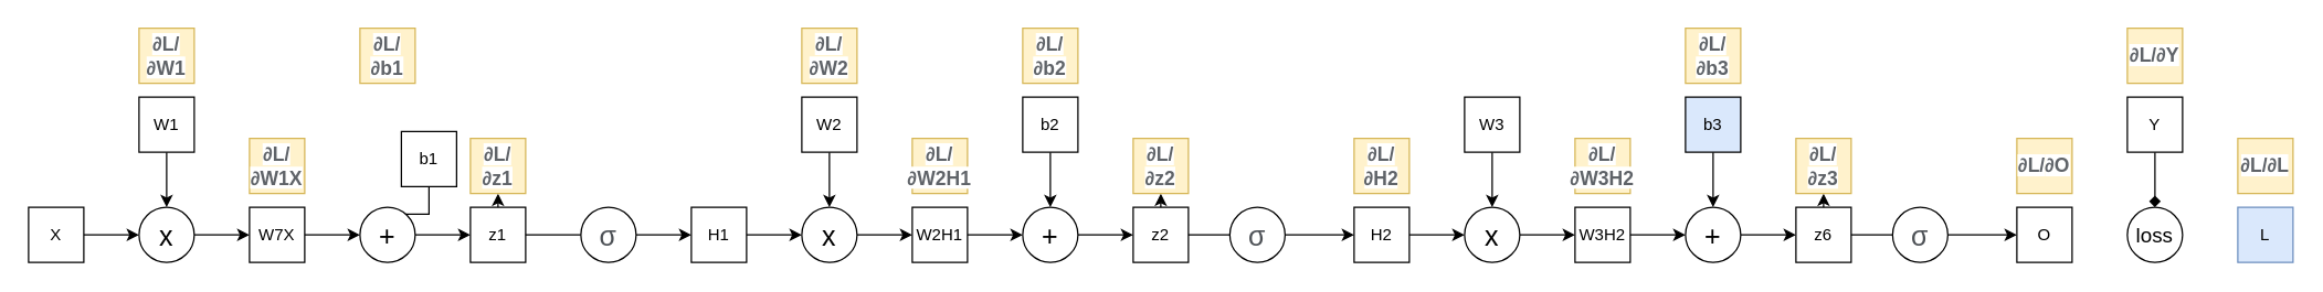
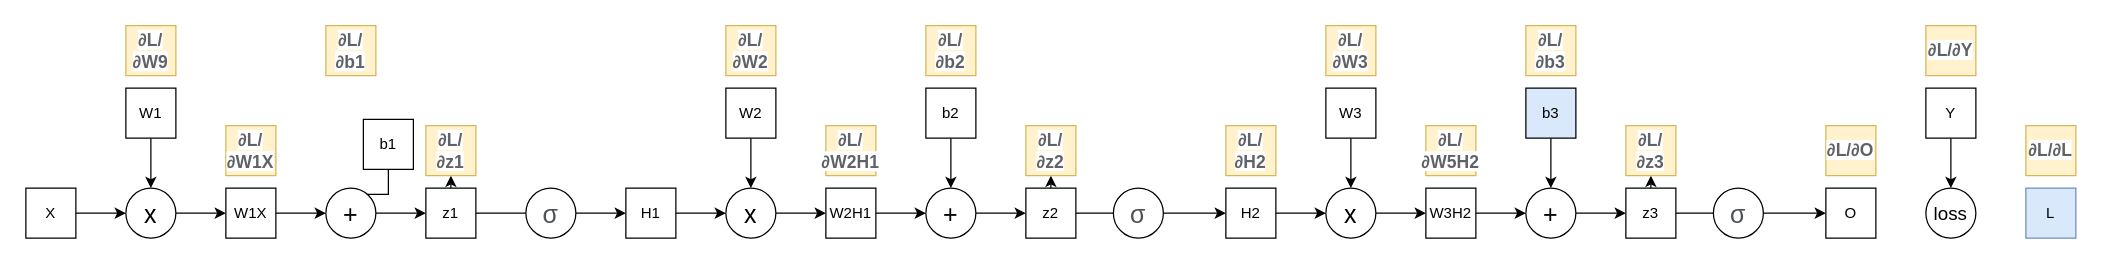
- <mxCell id="14" value="&lt;span style=&quot;font-weight: bold; color: rgb(95, 99, 104); font-family: &amp;quot;Apple SD Gothic Neo&amp;quot;, arial, sans-serif; font-size: 14px; text-align: left; background-color: rgb(255, 255, 255);&quot;&gt;∂L/&lt;/span&gt;&lt;span style=&quot;font-weight: bold; color: rgb(95, 99, 104); font-family: &amp;quot;Apple SD Gothic Neo&amp;quot;, arial, sans-serif; font-size: 14px; text-align: left; background-color: rgb(255, 255, 255);&quot;&gt;∂W1&lt;/span&gt;" style="whiteSpace=wrap;html=1;aspect=fixed;fillColor=#fff2cc;strokeColor=#d6b656;" parent="1" vertex="1"><mxGeometry x="100" y="20" width="40" height="40" as="geometry" /></mxCell>
+ <mxCell id="14" value="&lt;span style=&quot;font-weight: bold; color: rgb(95, 99, 104); font-family: &amp;quot;Apple SD Gothic Neo&amp;quot;, arial, sans-serif; font-size: 14px; text-align: left; background-color: rgb(255, 255, 255);&quot;&gt;∂L/&lt;/span&gt;&lt;span style=&quot;font-weight: bold; color: rgb(95, 99, 104); font-family: &amp;quot;Apple SD Gothic Neo&amp;quot;, arial, sans-serif; font-size: 14px; text-align: left; background-color: rgb(255, 255, 255);&quot;&gt;∂W9&lt;/span&gt;" style="whiteSpace=wrap;html=1;aspect=fixed;fillColor=#fff2cc;strokeColor=#d6b656;" parent="1" vertex="1"><mxGeometry x="100" y="20" width="40" height="40" as="geometry" /></mxCell>
+ <mxCell id="60" value="&lt;span style=&quot;font-weight: bold; color: rgb(95, 99, 104); font-family: &amp;quot;Apple SD Gothic Neo&amp;quot;, arial, sans-serif; font-size: 14px; text-align: left; background-color: rgb(255, 255, 255);&quot;&gt;∂L/&lt;/span&gt;&lt;span style=&quot;font-weight: bold; color: rgb(95, 99, 104); font-family: &amp;quot;Apple SD Gothic Neo&amp;quot;, arial, sans-serif; font-size: 14px; text-align: left; background-color: rgb(255, 255, 255);&quot;&gt;∂W3&lt;/span&gt;" style="whiteSpace=wrap;html=1;aspect=fixed;fillColor=#fff2cc;strokeColor=#d6b656;" vertex="1" parent="1"><mxGeometry x="1060" y="20" width="40" height="40" as="geometry" /></mxCell>
- <mxCell id="68" value="&lt;span style=&quot;font-weight: bold; color: rgb(95, 99, 104); font-family: &amp;quot;Apple SD Gothic Neo&amp;quot;, arial, sans-serif; font-size: 14px; text-align: left; background-color: rgb(255, 255, 255);&quot;&gt;∂L/&lt;/span&gt;&lt;span style=&quot;font-weight: bold; color: rgb(95, 99, 104); font-family: &amp;quot;Apple SD Gothic Neo&amp;quot;, arial, sans-serif; font-size: 14px; text-align: left; background-color: rgb(255, 255, 255);&quot;&gt;∂W3H2&lt;/span&gt;" style="whiteSpace=wrap;html=1;aspect=fixed;fillColor=#fff2cc;strokeColor=#d6b656;" vertex="1" parent="1"><mxGeometry x="1140" y="100" width="40" height="40" as="geometry" /></mxCell>
+ <mxCell id="68" value="&lt;span style=&quot;font-weight: bold; color: rgb(95, 99, 104); font-family: &amp;quot;Apple SD Gothic Neo&amp;quot;, arial, sans-serif; font-size: 14px; text-align: left; background-color: rgb(255, 255, 255);&quot;&gt;∂L/&lt;/span&gt;&lt;span style=&quot;font-weight: bold; color: rgb(95, 99, 104); font-family: &amp;quot;Apple SD Gothic Neo&amp;quot;, arial, sans-serif; font-size: 14px; text-align: left; background-color: rgb(255, 255, 255);&quot;&gt;∂W5H2&lt;/span&gt;" style="whiteSpace=wrap;html=1;aspect=fixed;fillColor=#fff2cc;strokeColor=#d6b656;" vertex="1" parent="1"><mxGeometry x="1140" y="100" width="40" height="40" as="geometry" /></mxCell>
- <mxCell id="18" style="edgeStyle=orthogonalEdgeStyle;rounded=0;orthogonalLoop=1;jettySize=auto;html=1;endArrow=diamond;" parent="1" source="19" target="16" edge="1"><mxGeometry relative="1" as="geometry" /></mxCell>
+ <mxCell id="18" style="edgeStyle=orthogonalEdgeStyle;rounded=0;orthogonalLoop=1;jettySize=auto;html=1;" parent="1" source="19" target="16" edge="1"><mxGeometry relative="1" as="geometry" /></mxCell>
- <mxCell id="26" value="W7X" style="whiteSpace=wrap;html=1;aspect=fixed;" vertex="1" parent="1"><mxGeometry x="180" y="150" width="40" height="40" as="geometry" /></mxCell>
+ <mxCell id="26" value="W1X" style="whiteSpace=wrap;html=1;aspect=fixed;" vertex="1" parent="1"><mxGeometry x="180" y="150" width="40" height="40" as="geometry" /></mxCell>
- <mxCell id="69" value="z6" style="whiteSpace=wrap;html=1;aspect=fixed;" vertex="1" parent="1"><mxGeometry x="1300" y="150" width="40" height="40" as="geometry" /></mxCell>
+ <mxCell id="69" value="z3" style="whiteSpace=wrap;html=1;aspect=fixed;" vertex="1" parent="1"><mxGeometry x="1300" y="150" width="40" height="40" as="geometry" /></mxCell>
